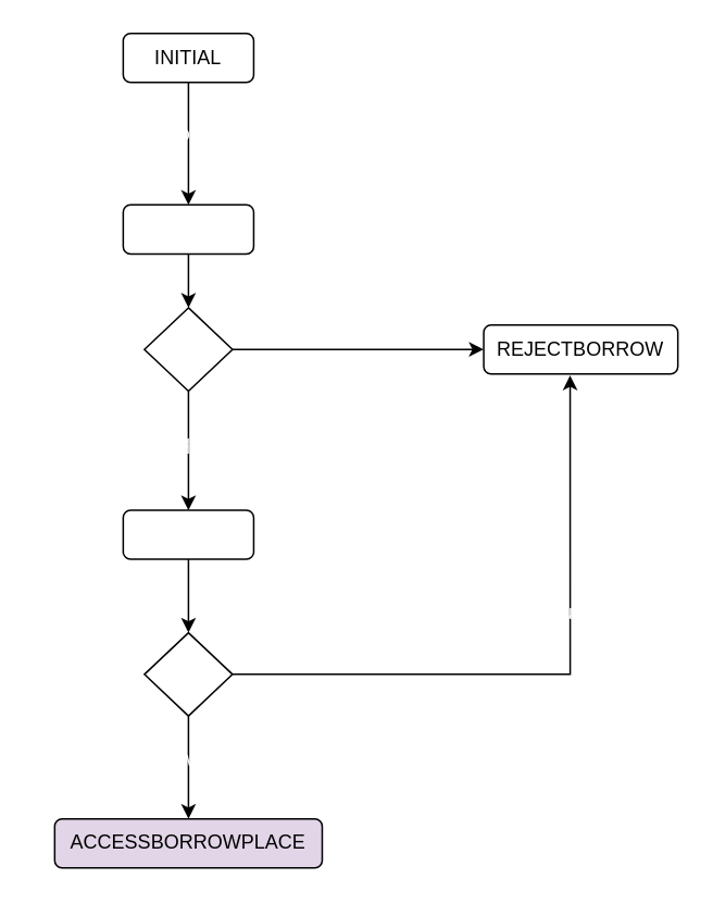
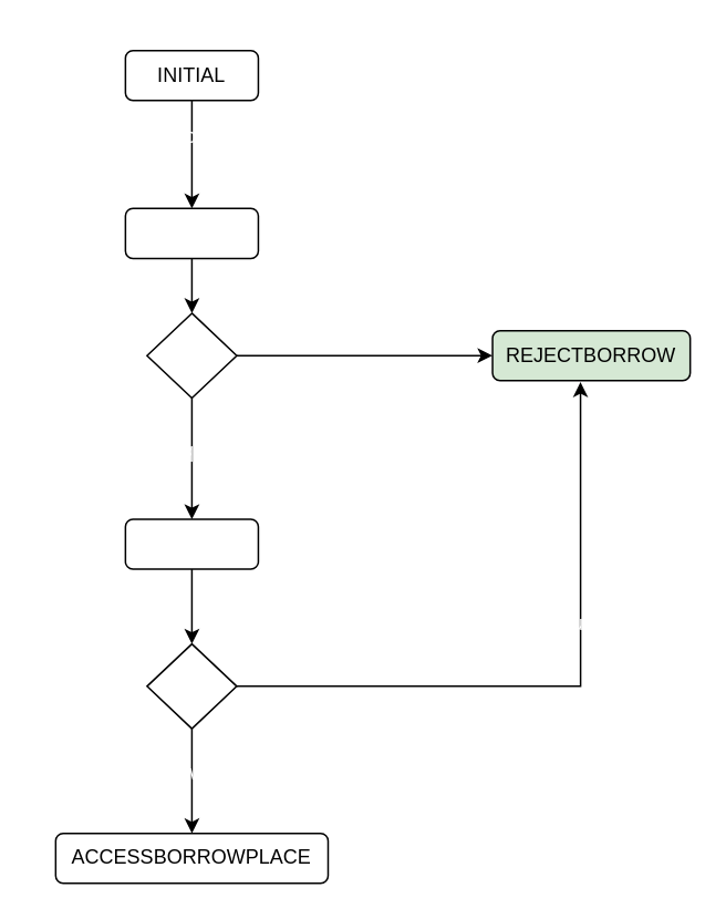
- <mxCell id="3" value="INITIAL" style="rounded=1;whiteSpace=wrap;html=1;" parent="1" vertex="1"><mxGeometry x="75" y="20" width="80" height="30" as="geometry" /></mxCell>
+ <mxCell id="3" value="INITIAL" style="rounded=1;whiteSpace=wrap;html=1;" parent="1" vertex="1"><mxGeometry x="75" y="30" width="80" height="30" as="geometry" /></mxCell>
- <mxCell id="4" value="system shows request" style="text;html=1;strokeColor=none;fillColor=none;align=center;verticalAlign=middle;whiteSpace=wrap;rounded=0;fontColor=#FFFFFF;" parent="1" vertex="1"><mxGeometry x="20" y="72" width="190" height="20" as="geometry" /></mxCell>
+ <mxCell id="4" value="system shows borrow" style="text;html=1;strokeColor=none;fillColor=none;align=center;verticalAlign=middle;whiteSpace=wrap;rounded=0;fontColor=#FFFFFF;" parent="1" vertex="1"><mxGeometry x="20" y="72" width="190" height="20" as="geometry" /></mxCell>
- <mxCell id="10" value="REJECTBORROW" style="rounded=1;whiteSpace=wrap;html=1;" parent="1" vertex="1"><mxGeometry x="296" y="198.5" width="119" height="30" as="geometry" /></mxCell>
+ <mxCell id="10" value="REJECTBORROW" style="rounded=1;whiteSpace=wrap;html=1;fillColor=#d5e8d4;" parent="1" vertex="1"><mxGeometry x="296" y="198.5" width="119" height="30" as="geometry" /></mxCell>
- <mxCell id="20" value="ACCESSBORROWPLACE" style="rounded=1;whiteSpace=wrap;html=1;fillColor=#e1d5e7;" parent="1" vertex="1"><mxGeometry x="33" y="501" width="164" height="30" as="geometry" /></mxCell>
+ <mxCell id="20" value="ACCESSBORROWPLACE" style="rounded=1;whiteSpace=wrap;html=1;" parent="1" vertex="1"><mxGeometry x="33" y="501" width="164" height="30" as="geometry" /></mxCell>
